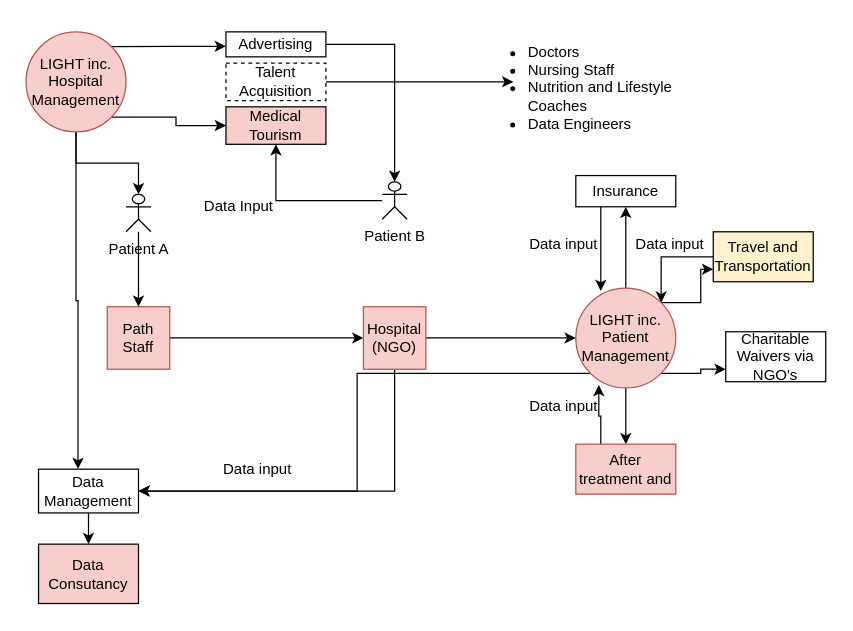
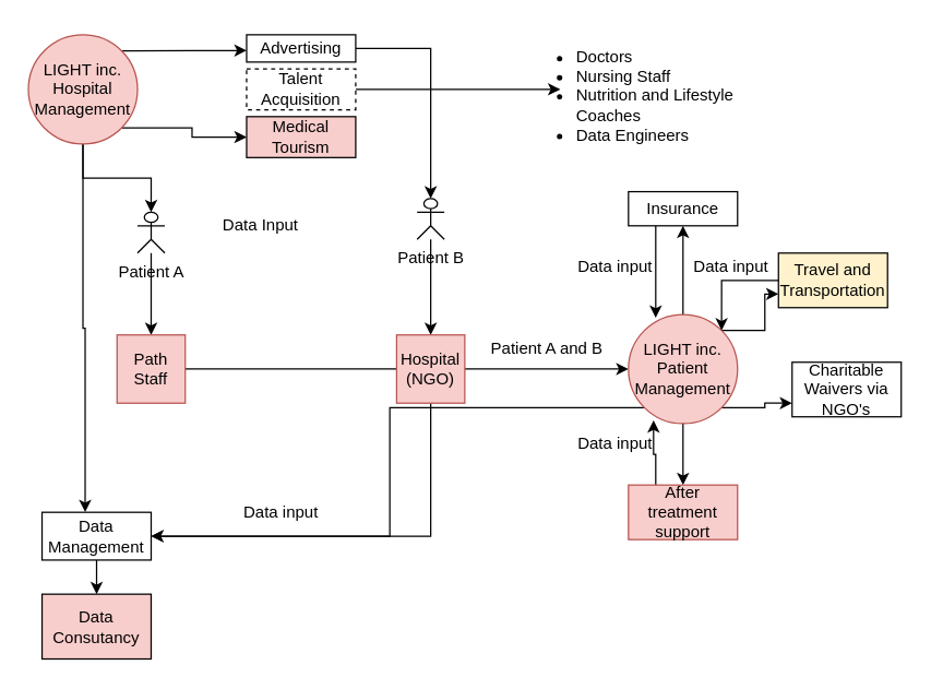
- <mxCell id="4" value="" style="edgeStyle=orthogonalEdgeStyle;rounded=0;orthogonalLoop=1;jettySize=auto;html=1;" parent="1" source="5" target="43" edge="1"><mxGeometry relative="1" as="geometry" /></mxCell>
+ <mxCell id="4" value="" style="edgeStyle=orthogonalEdgeStyle;rounded=0;orthogonalLoop=1;jettySize=auto;html=1;" parent="1" source="5" target="10" edge="1"><mxGeometry relative="1" as="geometry" /></mxCell>
+ <mxCell id="28" value="Patient A and B" style="text;html=1;align=center;verticalAlign=middle;resizable=0;points=[];autosize=1;strokeColor=none;" parent="1" vertex="1"><mxGeometry x="350" y="245" width="100" height="20" as="geometry" /></mxCell>
- <mxCell id="6" style="edgeStyle=orthogonalEdgeStyle;rounded=0;orthogonalLoop=1;jettySize=auto;html=1;entryX=0;entryY=0.5;entryDx=0;entryDy=0;" parent="1" source="7" target="10" edge="1"><mxGeometry relative="1" as="geometry" /></mxCell>
+ <mxCell id="6" style="edgeStyle=orthogonalEdgeStyle;rounded=0;orthogonalLoop=1;jettySize=auto;html=1;entryX=0;entryY=0.5;entryDx=0;entryDy=0;endArrow=none;" parent="1" source="7" target="10" edge="1"><mxGeometry relative="1" as="geometry" /></mxCell>
- <mxCell id="35" value="After treatment and" style="rounded=0;whiteSpace=wrap;html=1;fillColor=#f8cecc;strokeColor=#b85450;" parent="1" vertex="1"><mxGeometry x="460" y="355" width="80" height="40" as="geometry" /></mxCell>
+ <mxCell id="35" value="After treatment support" style="rounded=0;whiteSpace=wrap;html=1;fillColor=#f8cecc;strokeColor=#b85450;" parent="1" vertex="1"><mxGeometry x="460" y="355" width="80" height="40" as="geometry" /></mxCell>
